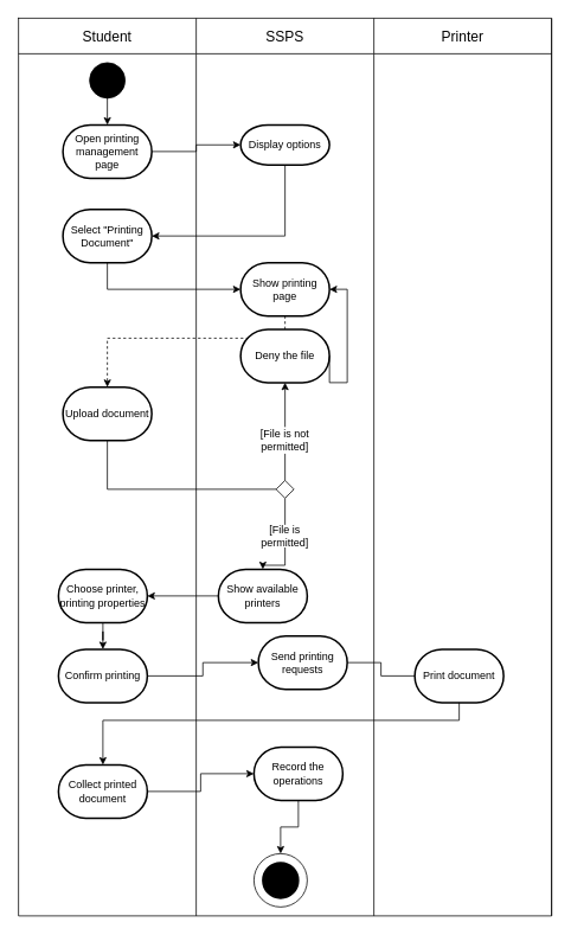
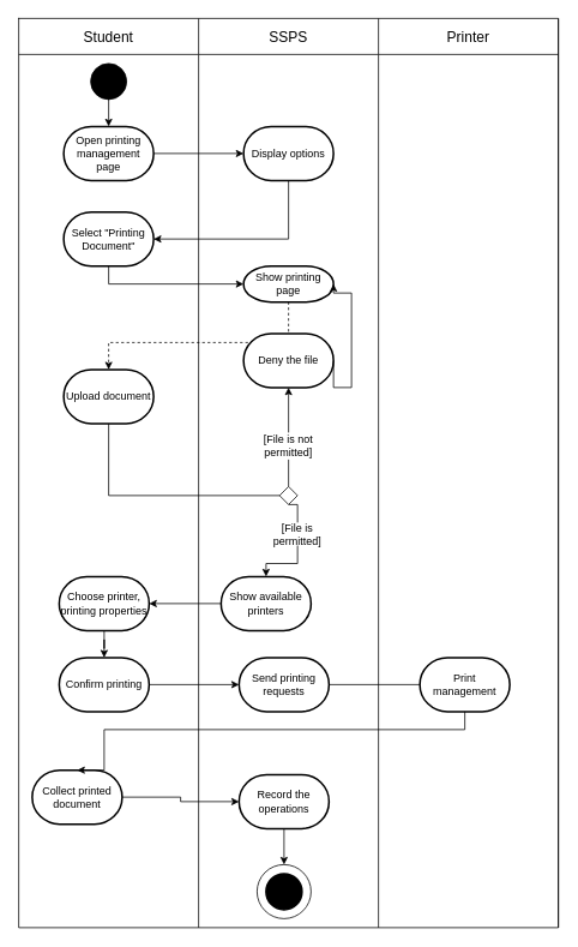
- <mxCell id="20" value="Display options" style="strokeWidth=2;html=1;shape=mxgraph.flowchart.terminator;whiteSpace=wrap;" vertex="1" parent="1"><mxGeometry x="270" y="140" width="100" height="45" as="geometry" /></mxCell>
+ <mxCell id="20" value="Display options" style="strokeWidth=2;html=1;shape=mxgraph.flowchart.terminator;whiteSpace=wrap;" vertex="1" parent="1"><mxGeometry x="270" y="140" width="100" height="60" as="geometry" /></mxCell>
- <mxCell id="18" value="Show printing page" style="strokeWidth=2;html=1;shape=mxgraph.flowchart.terminator;whiteSpace=wrap;" vertex="1" parent="1"><mxGeometry x="270" y="295" width="100" height="60" as="geometry" /></mxCell>
+ <mxCell id="18" value="Show printing page" style="strokeWidth=2;html=1;shape=mxgraph.flowchart.terminator;whiteSpace=wrap;" vertex="1" parent="1"><mxGeometry x="270" y="295" width="100" height="40" as="geometry" /></mxCell>
- <mxCell id="25" value="Upload document" style="strokeWidth=2;html=1;shape=mxgraph.flowchart.terminator;whiteSpace=wrap;rounded=0;strokeColor=default;align=center;verticalAlign=middle;fontFamily=Helvetica;fontSize=12;fontColor=default;labelBorderColor=none;fillColor=default;" vertex="1" parent="1"><mxGeometry x="70" y="435" width="100" height="60" as="geometry" /></mxCell>
+ <mxCell id="25" value="Upload document" style="strokeWidth=2;html=1;shape=mxgraph.flowchart.terminator;whiteSpace=wrap;rounded=0;strokeColor=default;align=center;verticalAlign=middle;fontFamily=Helvetica;fontSize=12;fontColor=default;labelBorderColor=none;fillColor=default;" vertex="1" parent="1"><mxGeometry x="70" y="410" width="100" height="60" as="geometry" /></mxCell>
- <mxCell id="35" value="[File is permitted]" style="text;html=1;align=center;verticalAlign=middle;whiteSpace=wrap;rounded=0;" vertex="1" parent="1"><mxGeometry x="290" y="590" width="60" height="25.5" as="geometry" /></mxCell>
+ <mxCell id="35" value="[File is permitted]" style="text;html=1;align=center;verticalAlign=middle;whiteSpace=wrap;rounded=0;" vertex="1" parent="1"><mxGeometry x="300" y="580" width="60" height="25.5" as="geometry" /></mxCell>
- <mxCell id="31" value="Send printing requests" style="strokeWidth=2;html=1;shape=mxgraph.flowchart.terminator;whiteSpace=wrap;rounded=0;strokeColor=default;align=center;verticalAlign=middle;fontFamily=Helvetica;fontSize=12;fontColor=default;labelBorderColor=none;fillColor=default;" vertex="1" parent="1"><mxGeometry x="290" y="715" width="100" height="60" as="geometry" /></mxCell>
+ <mxCell id="31" value="Send printing requests" style="strokeWidth=2;html=1;shape=mxgraph.flowchart.terminator;whiteSpace=wrap;rounded=0;strokeColor=default;align=center;verticalAlign=middle;fontFamily=Helvetica;fontSize=12;fontColor=default;labelBorderColor=none;fillColor=default;" vertex="1" parent="1"><mxGeometry x="265" y="730" width="100" height="60" as="geometry" /></mxCell>
- <mxCell id="41" value="Print document" style="strokeWidth=2;html=1;shape=mxgraph.flowchart.terminator;whiteSpace=wrap;" vertex="1" parent="1"><mxGeometry x="466" y="730" width="100" height="60" as="geometry" /></mxCell>
+ <mxCell id="41" value="Print management" style="strokeWidth=2;html=1;shape=mxgraph.flowchart.terminator;whiteSpace=wrap;" vertex="1" parent="1"><mxGeometry x="466" y="730" width="100" height="60" as="geometry" /></mxCell>
- <mxCell id="49" value="Record the operations" style="strokeWidth=2;html=1;shape=mxgraph.flowchart.terminator;whiteSpace=wrap;" vertex="1" parent="1"><mxGeometry x="285" y="840" width="100" height="60" as="geometry" /></mxCell>
+ <mxCell id="49" value="Record the operations" style="strokeWidth=2;html=1;shape=mxgraph.flowchart.terminator;whiteSpace=wrap;" vertex="1" parent="1"><mxGeometry x="265" y="860" width="100" height="60" as="geometry" /></mxCell>
- <mxCell id="47" value="Collect printed document" style="strokeWidth=2;html=1;shape=mxgraph.flowchart.terminator;whiteSpace=wrap;" vertex="1" parent="1"><mxGeometry x="65" y="860" width="100" height="60" as="geometry" /></mxCell>
+ <mxCell id="47" value="Collect printed document" style="strokeWidth=2;html=1;shape=mxgraph.flowchart.terminator;whiteSpace=wrap;" vertex="1" parent="1"><mxGeometry x="35" y="855" width="100" height="60" as="geometry" /></mxCell>
